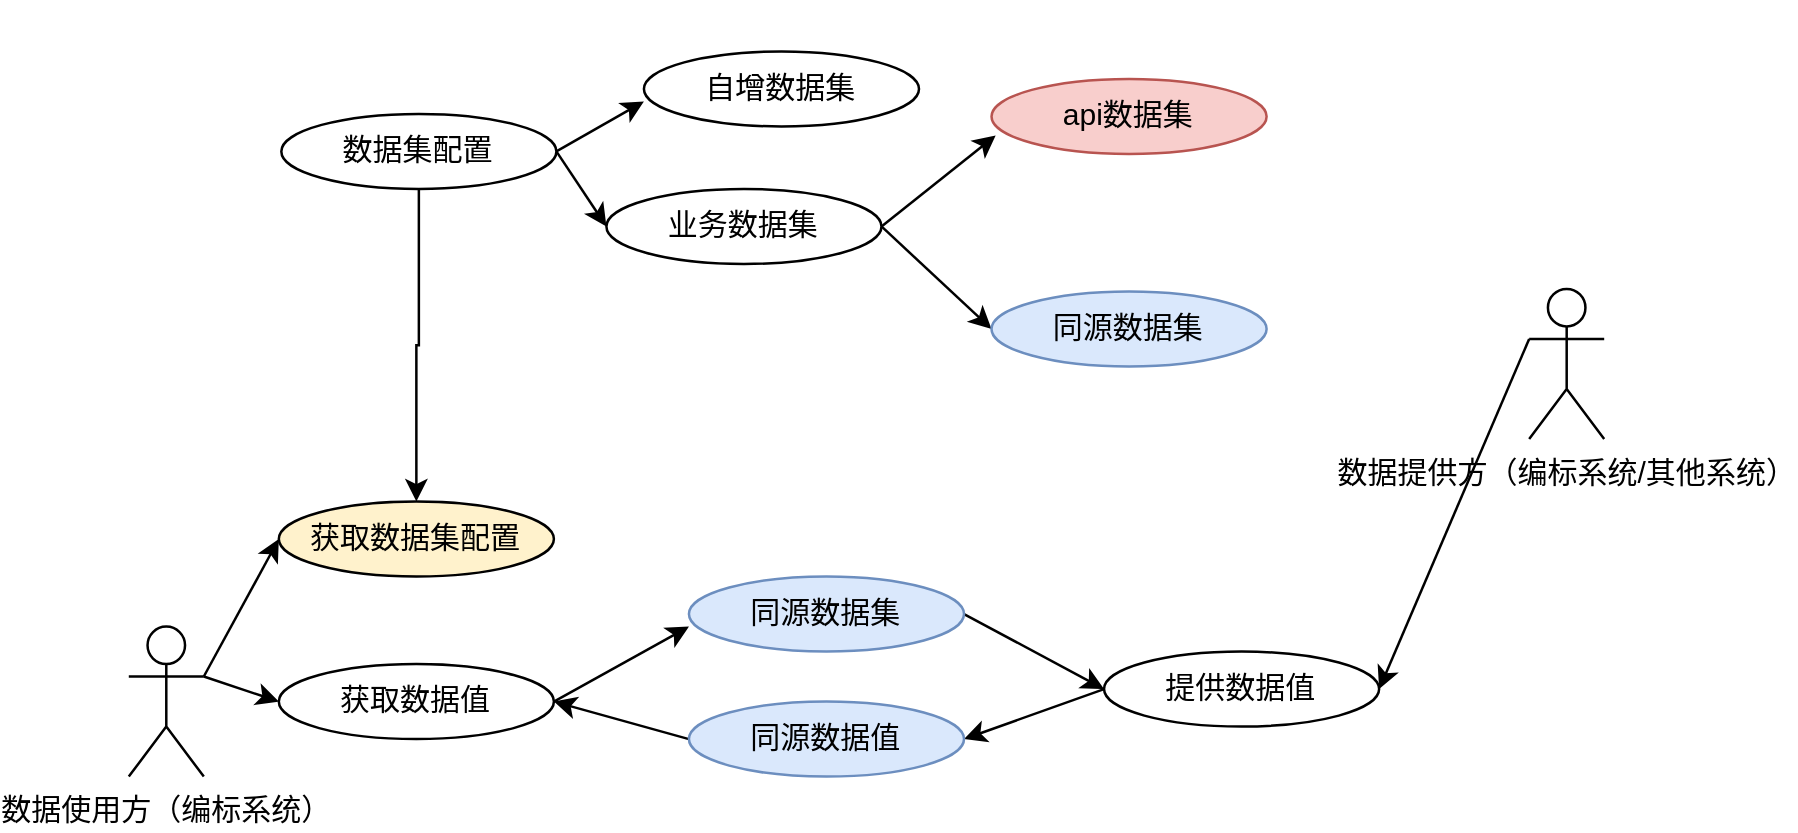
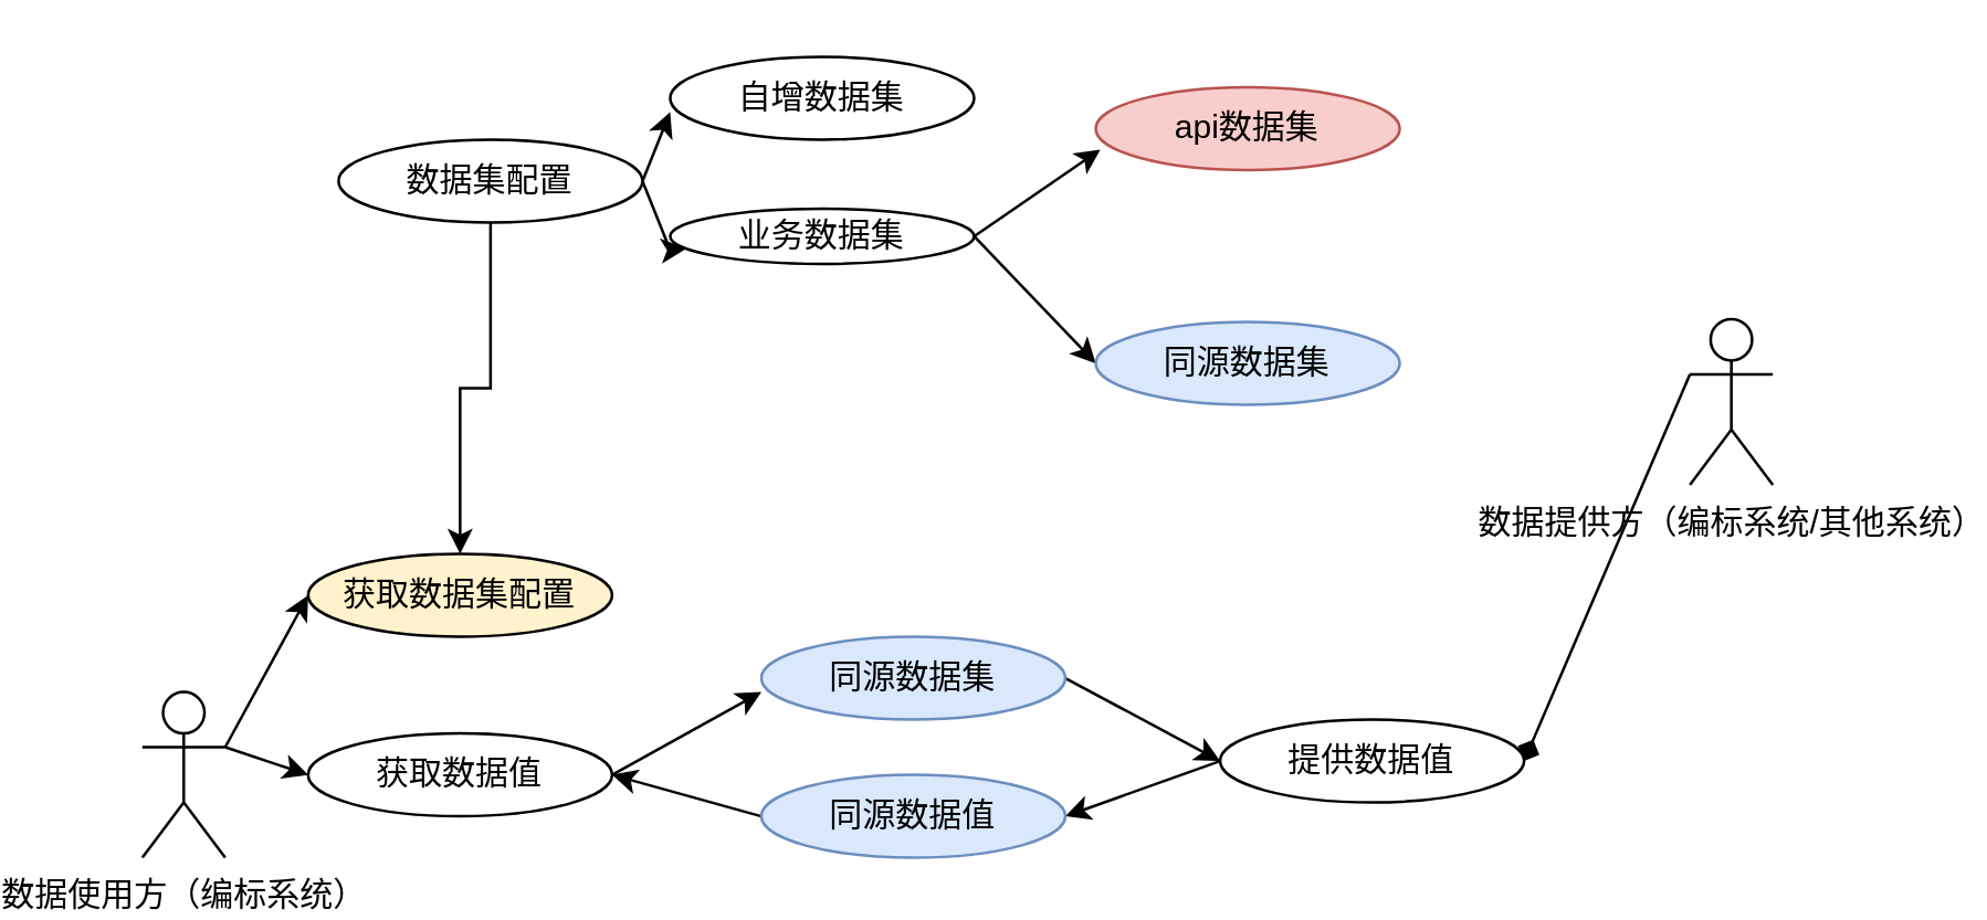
- <mxCell id="8" value="自增数据集" style="ellipse;whiteSpace=wrap;html=1;" vertex="1" parent="1"><mxGeometry x="226" y="20" width="110" height="30" as="geometry" /></mxCell>
+ <mxCell id="8" value="自增数据集" style="ellipse;whiteSpace=wrap;html=1;" vertex="1" parent="1"><mxGeometry x="211" y="20" width="110" height="30" as="geometry" /></mxCell>
- <mxCell id="7" value="数据集配置" style="ellipse;whiteSpace=wrap;html=1;" vertex="1" parent="1"><mxGeometry x="81" y="45" width="110" height="30" as="geometry" /></mxCell>
+ <mxCell id="7" value="数据集配置" style="ellipse;whiteSpace=wrap;html=1;" vertex="1" parent="1"><mxGeometry x="91" y="50" width="110" height="30" as="geometry" /></mxCell>
- <mxCell id="10" value="业务数据集" style="ellipse;whiteSpace=wrap;html=1;" vertex="1" parent="1"><mxGeometry x="211" y="75" width="110" height="30" as="geometry" /></mxCell>
+ <mxCell id="10" value="业务数据集" style="ellipse;whiteSpace=wrap;html=1;" vertex="1" parent="1"><mxGeometry x="211" y="75" width="110" height="20" as="geometry" /></mxCell>
- <mxCell id="18" style="rounded=0;orthogonalLoop=1;jettySize=auto;html=1;exitX=0;exitY=0.333;exitDx=0;exitDy=0;exitPerimeter=0;entryX=1;entryY=0.5;entryDx=0;entryDy=0;" edge="1" parent="1" source="19" target="21"><mxGeometry relative="1" as="geometry" /></mxCell>
+ <mxCell id="18" style="rounded=0;orthogonalLoop=1;jettySize=auto;html=1;exitX=0;exitY=0.333;exitDx=0;exitDy=0;exitPerimeter=0;entryX=1;entryY=0.5;entryDx=0;entryDy=0;endArrow=diamond;" edge="1" parent="1" source="19" target="21"><mxGeometry relative="1" as="geometry" /></mxCell>
